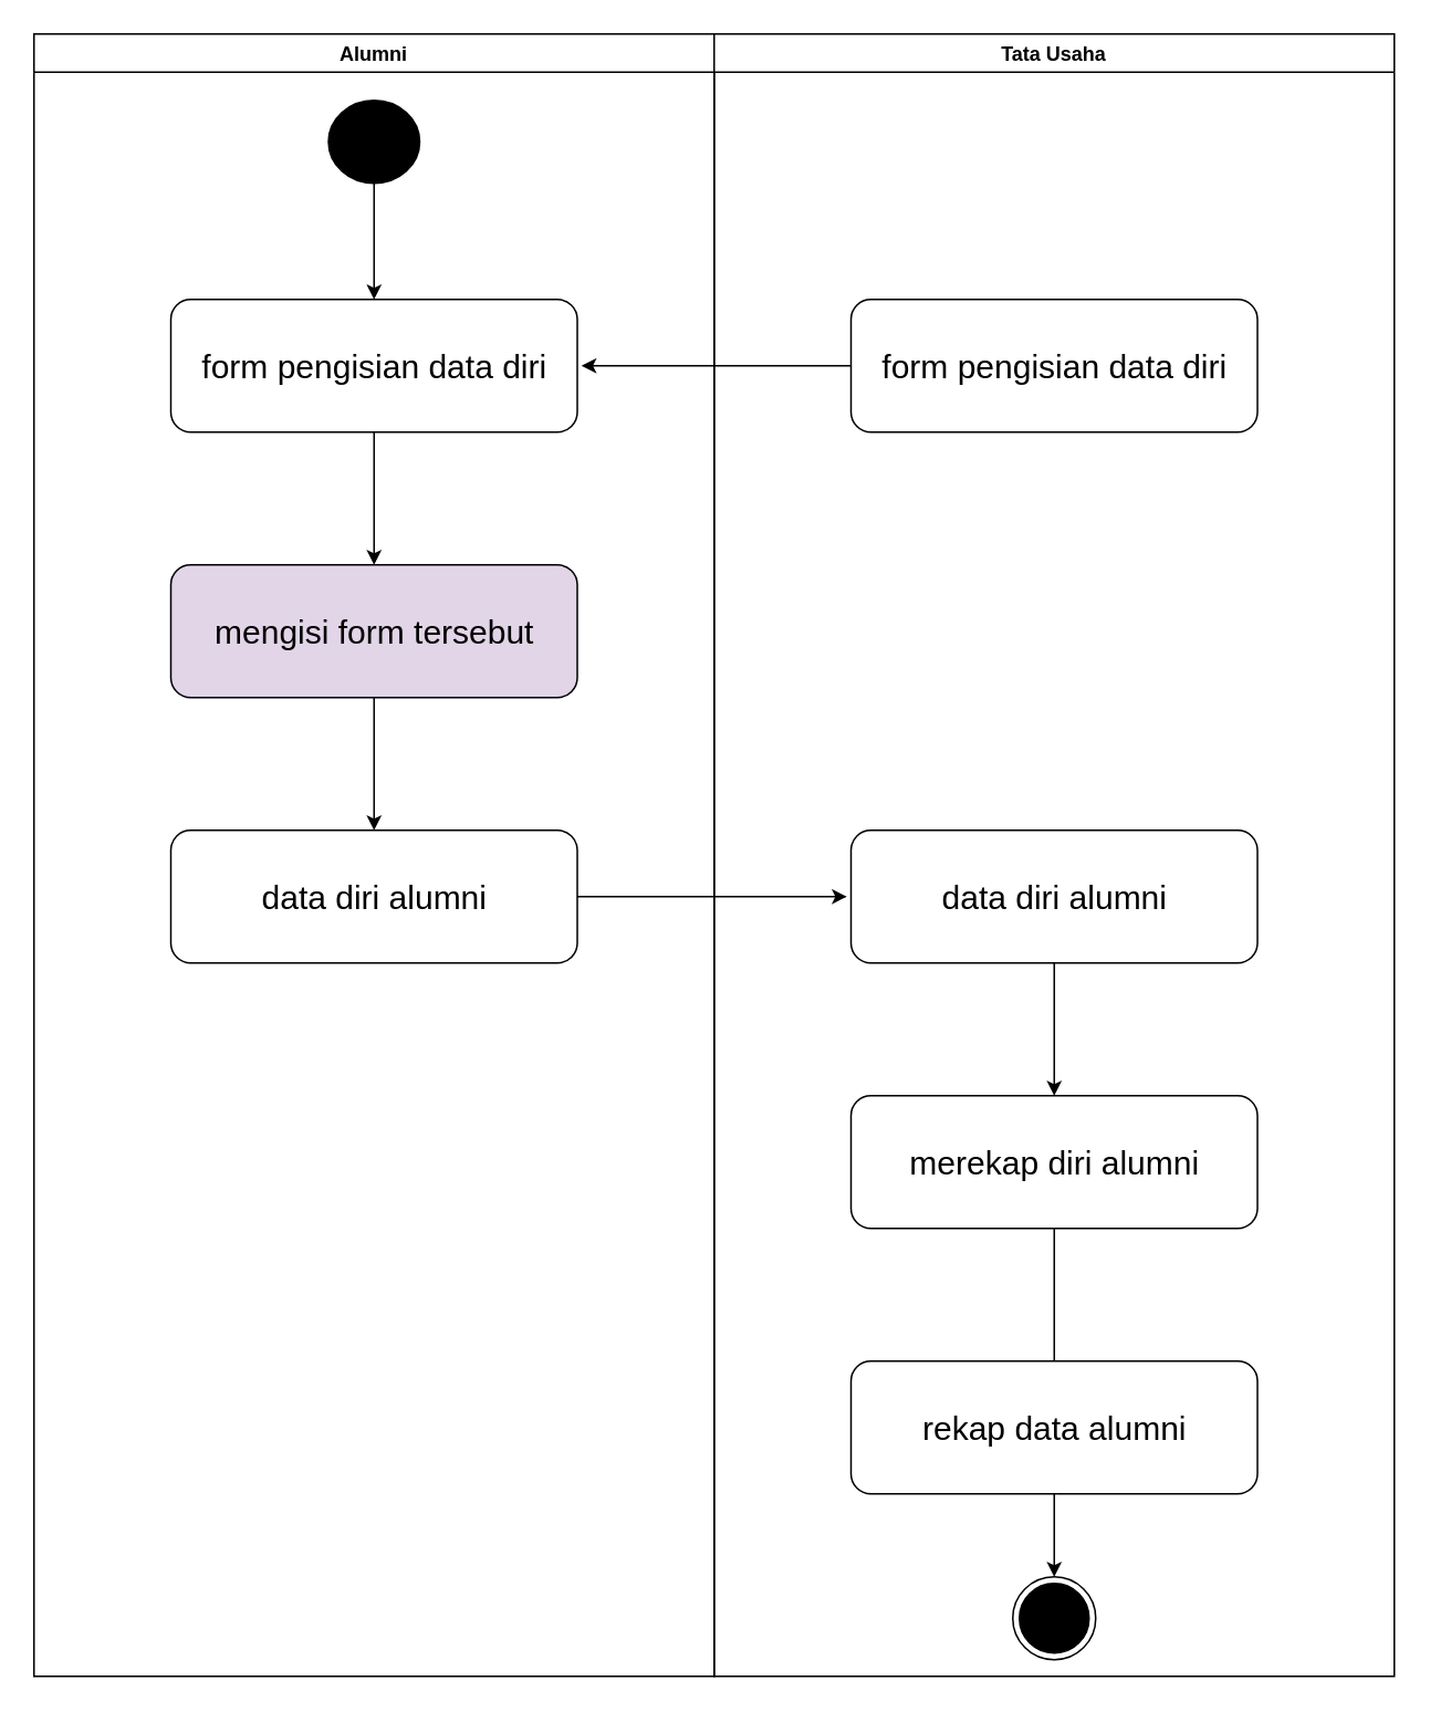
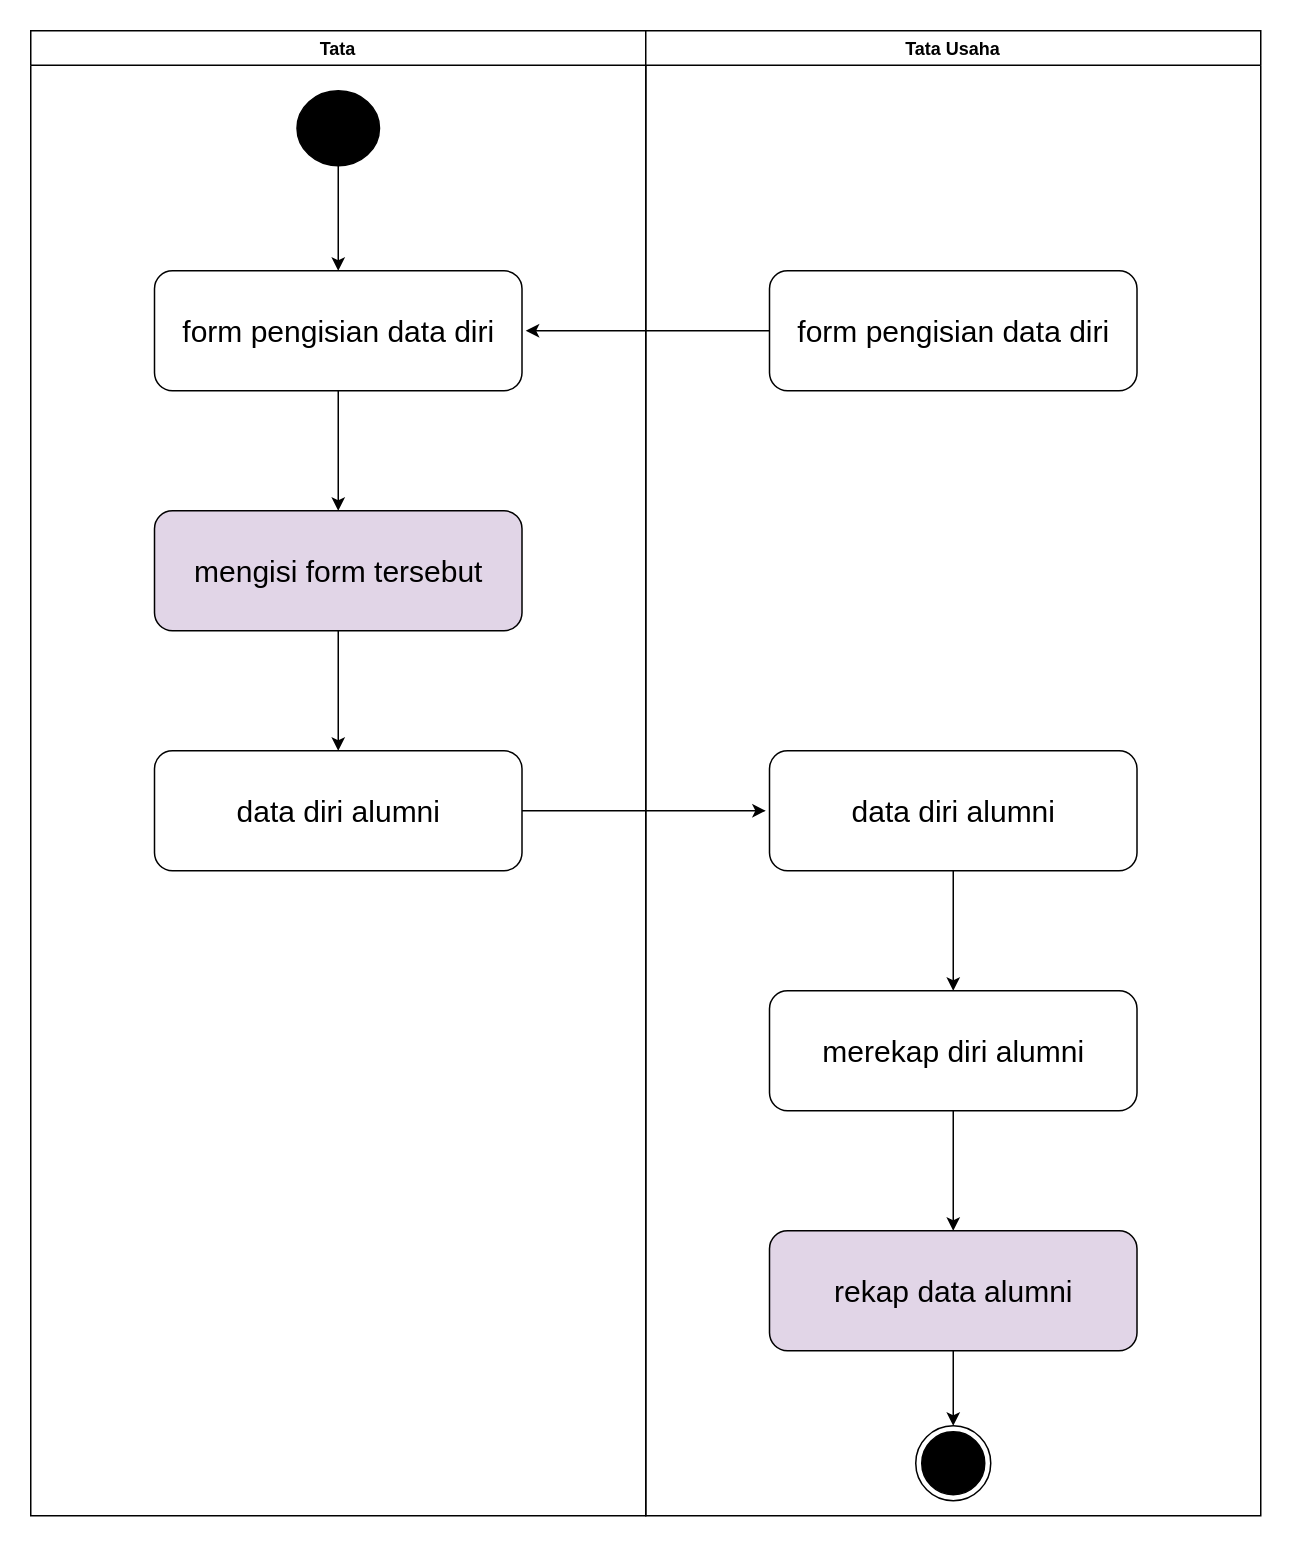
- <mxCell id="2" value="Alumni" style="swimlane;" vertex="1" parent="1"><mxGeometry x="20" y="20" width="410" height="990" as="geometry" /></mxCell>
+ <mxCell id="2" value="Tata" style="swimlane;" vertex="1" parent="1"><mxGeometry x="20" y="20" width="410" height="990" as="geometry" /></mxCell>
- <mxCell id="16" value="" style="edgeStyle=orthogonalEdgeStyle;rounded=0;orthogonalLoop=1;jettySize=auto;html=1;fontSize=20;endArrow=none;" edge="1" parent="11" source="17" target="19"><mxGeometry relative="1" as="geometry" /></mxCell>
+ <mxCell id="16" value="" style="edgeStyle=orthogonalEdgeStyle;rounded=0;orthogonalLoop=1;jettySize=auto;html=1;fontSize=20;" edge="1" parent="11" source="17" target="19"><mxGeometry relative="1" as="geometry" /></mxCell>
- <mxCell id="19" value="&lt;font style=&quot;font-size: 20px;&quot;&gt;rekap data alumni&lt;/font&gt;" style="rounded=1;whiteSpace=wrap;html=1;fillColor=#FFFFFF;" vertex="1" parent="11"><mxGeometry x="82.5" y="800" width="245" height="80" as="geometry" /></mxCell>
+ <mxCell id="19" value="&lt;font style=&quot;font-size: 20px;&quot;&gt;rekap data alumni&lt;/font&gt;" style="rounded=1;whiteSpace=wrap;html=1;fillColor=#e1d5e7;" vertex="1" parent="11"><mxGeometry x="82.5" y="800" width="245" height="80" as="geometry" /></mxCell>
